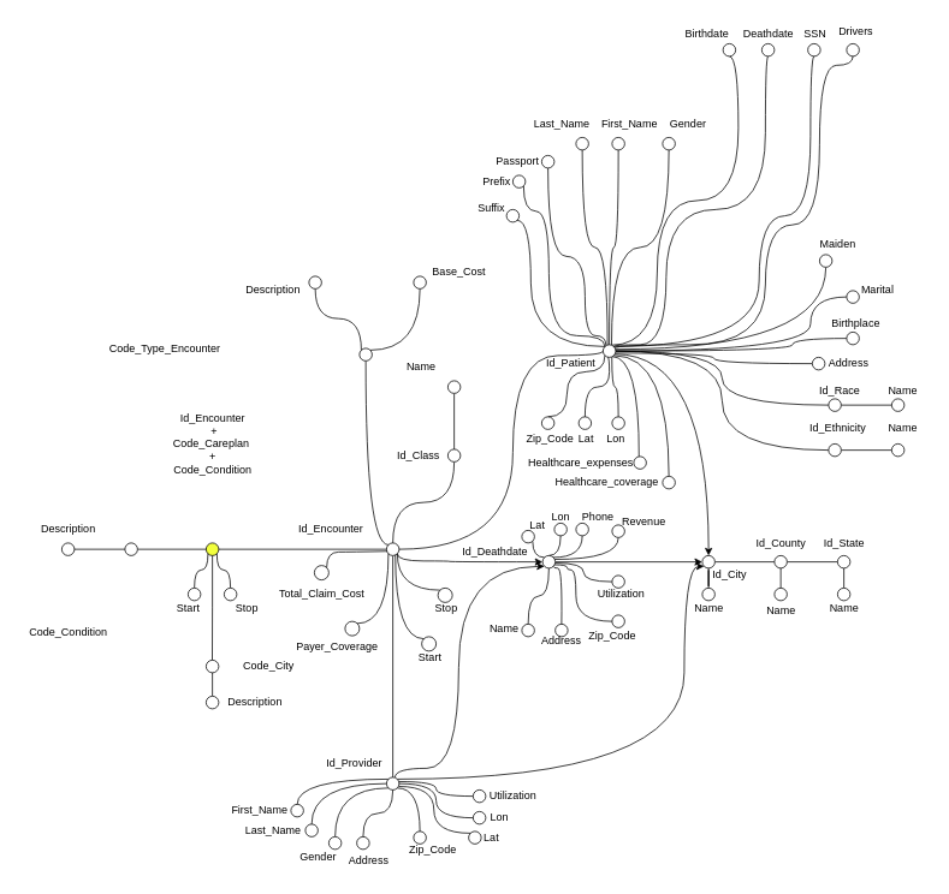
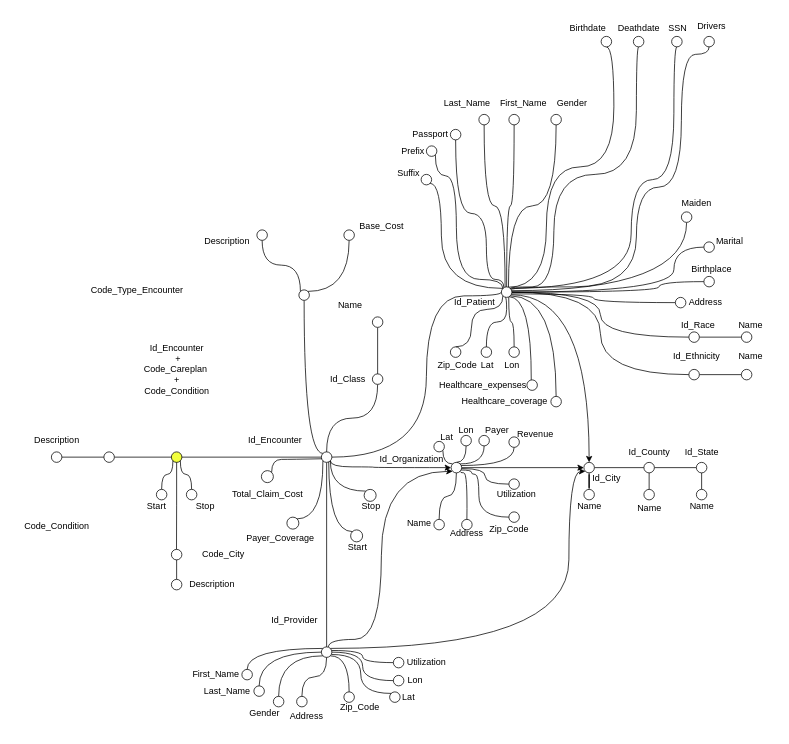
- <mxCell id="75" value="Phone" style="text;html=1;align=center;verticalAlign=middle;resizable=0;points=[];autosize=1;strokeColor=none;fillColor=none;" vertex="1" parent="1"><mxGeometry x="632" y="558" width="60" height="30" as="geometry" /></mxCell>
+ <mxCell id="75" value="Payer" style="text;html=1;align=center;verticalAlign=middle;resizable=0;points=[];autosize=1;strokeColor=none;fillColor=none;" vertex="1" parent="1"><mxGeometry x="632" y="558" width="60" height="30" as="geometry" /></mxCell>
- <mxCell id="60" value="Id_Deathdate" style="text;html=1;align=center;verticalAlign=middle;resizable=0;points=[];autosize=1;strokeColor=none;fillColor=none;" vertex="1" parent="1"><mxGeometry x="493" y="597" width="110" height="30" as="geometry" /></mxCell>
+ <mxCell id="60" value="Id_Organization" style="text;html=1;align=center;verticalAlign=middle;resizable=0;points=[];autosize=1;strokeColor=none;fillColor=none;" vertex="1" parent="1"><mxGeometry x="493" y="597" width="110" height="30" as="geometry" /></mxCell>
- <mxCell id="95" value="Id_Provider" style="text;html=1;align=center;verticalAlign=middle;resizable=0;points=[];autosize=1;strokeColor=none;fillColor=none;" vertex="1" parent="1"><mxGeometry x="352" y="832" width="80" height="30" as="geometry" /></mxCell>
+ <mxCell id="95" value="Id_Provider" style="text;html=1;align=center;verticalAlign=middle;resizable=0;points=[];autosize=1;strokeColor=none;fillColor=none;" vertex="1" parent="1"><mxGeometry x="352" y="812" width="80" height="30" as="geometry" /></mxCell>
